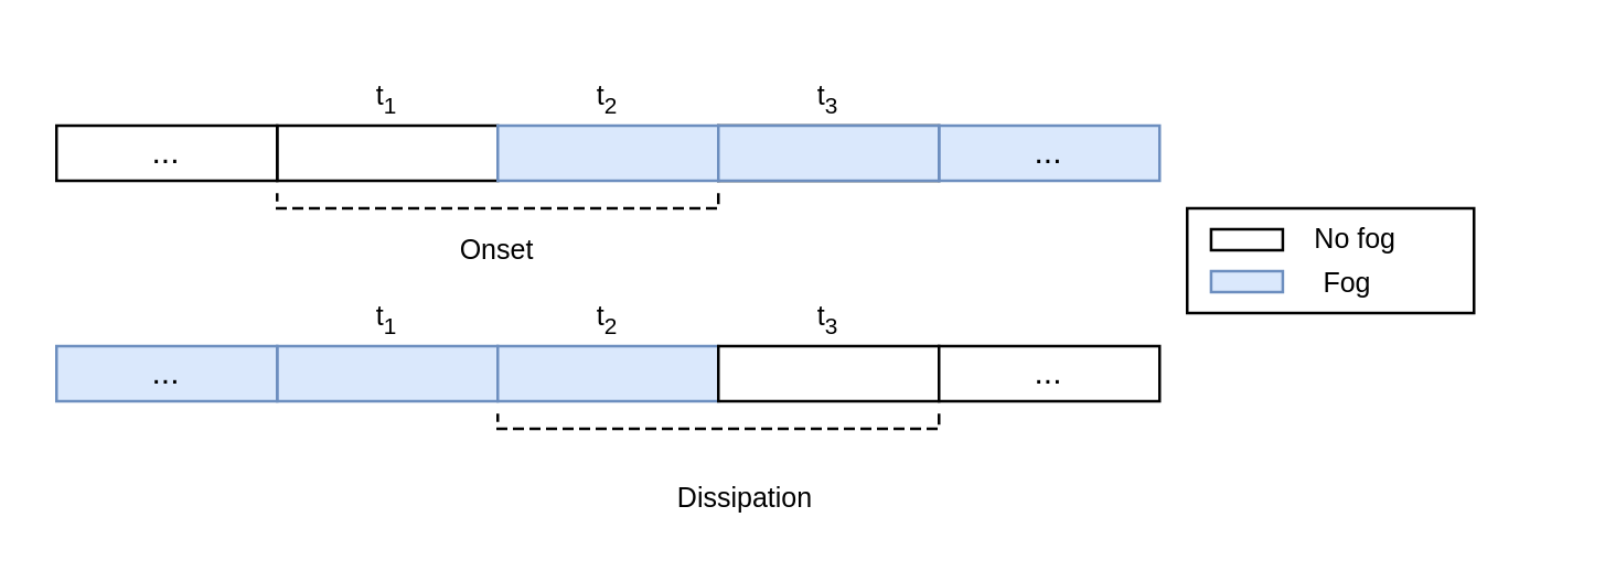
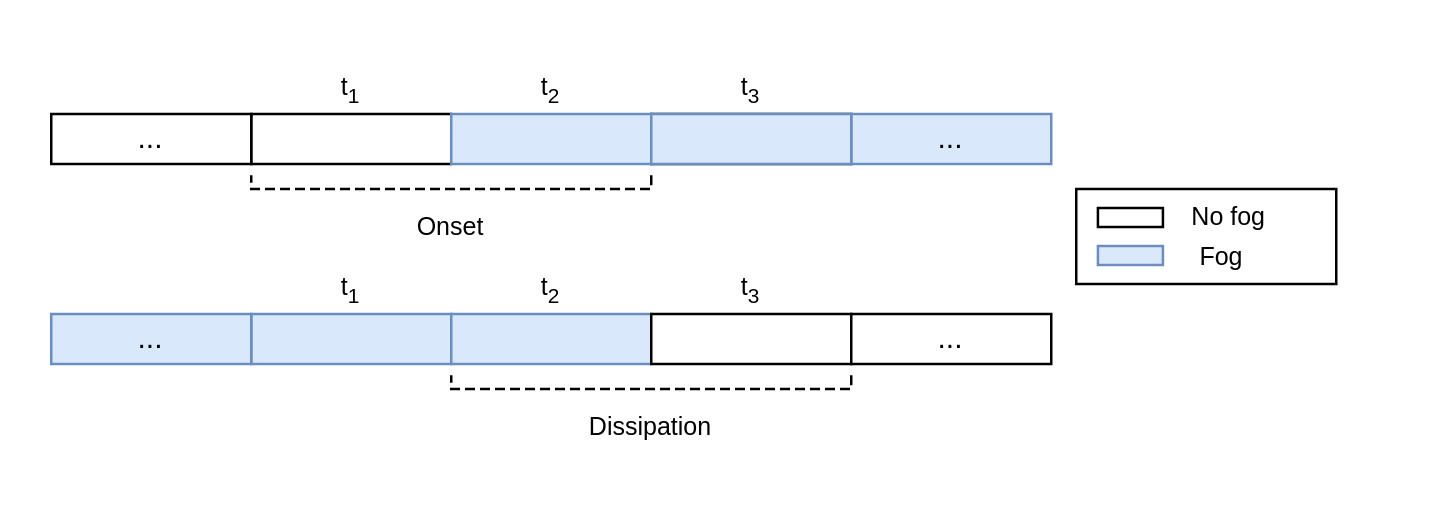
- <mxCell id="8" value="Dissipation" style="text;html=1;strokeColor=none;fillColor=none;align=center;verticalAlign=middle;whiteSpace=wrap;rounded=0;fontSize=10;" vertex="1" parent="1"><mxGeometry x="225" y="165" width="90" height="30" as="geometry" /></mxCell>
+ <mxCell id="8" value="Dissipation" style="text;html=1;strokeColor=none;fillColor=none;align=center;verticalAlign=middle;whiteSpace=wrap;rounded=0;fontSize=10;" vertex="1" parent="1"><mxGeometry x="215" y="155" width="90" height="30" as="geometry" /></mxCell>
